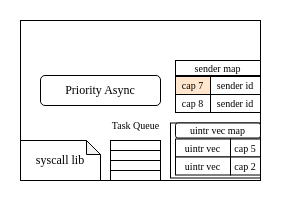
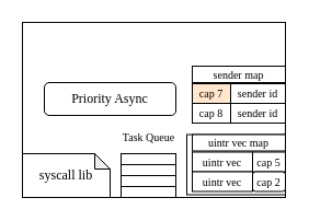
- <mxCell id="11" value="&lt;font face=&quot;Times New Roman&quot;&gt;&lt;span style=&quot;font-size: 10px;&quot;&gt;uintr vec map&lt;/span&gt;&lt;/font&gt;" style="whiteSpace=wrap;html=1;rounded=1;" vertex="1" parent="1"><mxGeometry x="175" y="122.5" width="85" height="15" as="geometry" /></mxCell>
+ <mxCell id="11" value="&lt;font face=&quot;Times New Roman&quot;&gt;&lt;span style=&quot;font-size: 10px;&quot;&gt;uintr vec map&lt;/span&gt;&lt;/font&gt;" style="rounded=0;whiteSpace=wrap;html=1;" vertex="1" parent="1"><mxGeometry x="175" y="122.5" width="85" height="15" as="geometry" /></mxCell>
- <mxCell id="14" value="&lt;font style=&quot;font-size: 10px;&quot; face=&quot;Times New Roman&quot;&gt;cap 2&lt;/font&gt;" style="rounded=0;whiteSpace=wrap;html=1;" vertex="1" parent="1"><mxGeometry x="230" y="156.5" width="30" height="18" as="geometry" /></mxCell>
+ <mxCell id="14" value="&lt;font style=&quot;font-size: 10px;&quot; face=&quot;Times New Roman&quot;&gt;cap 2&lt;/font&gt;" style="whiteSpace=wrap;html=1;rounded=1;" vertex="1" parent="1"><mxGeometry x="230" y="156.5" width="30" height="18" as="geometry" /></mxCell>
